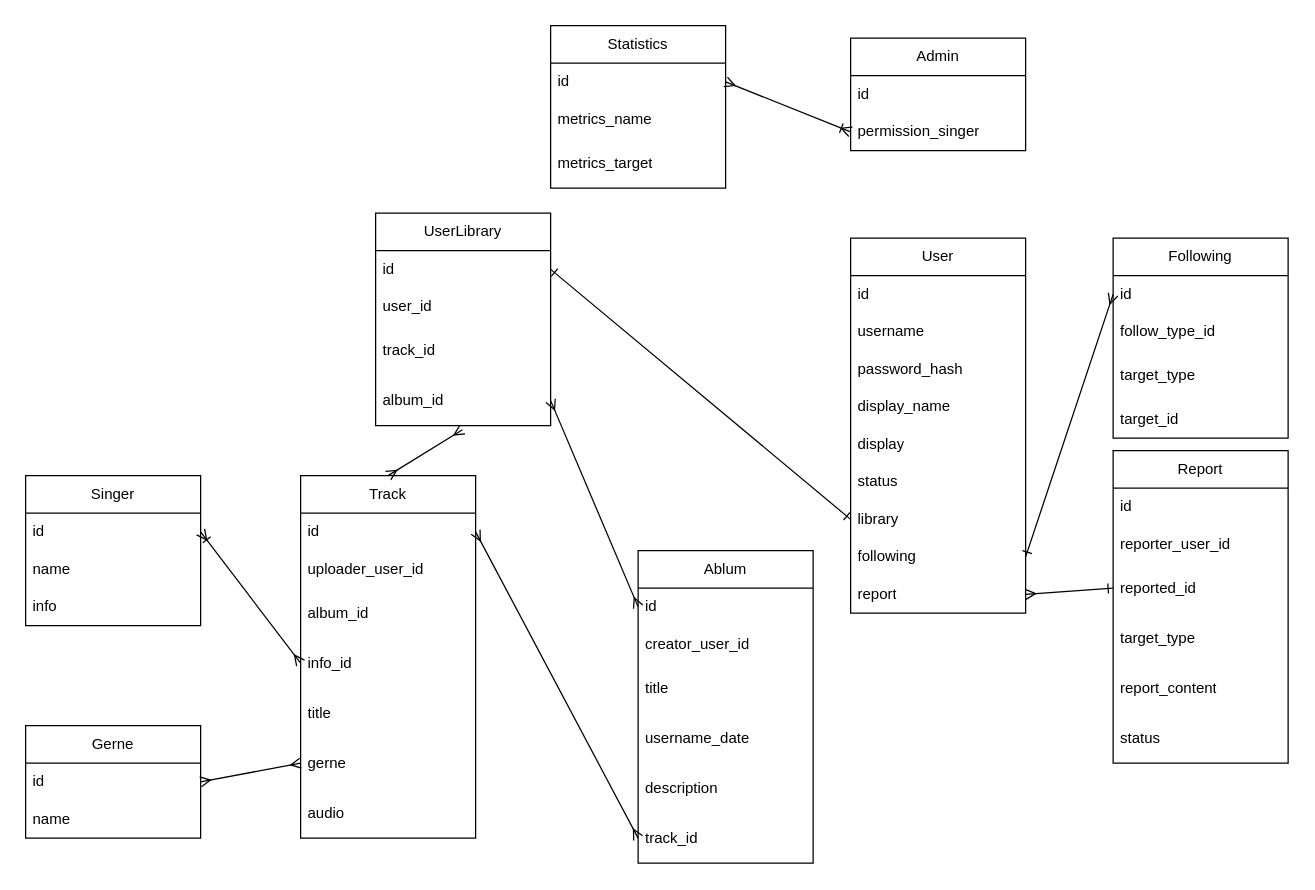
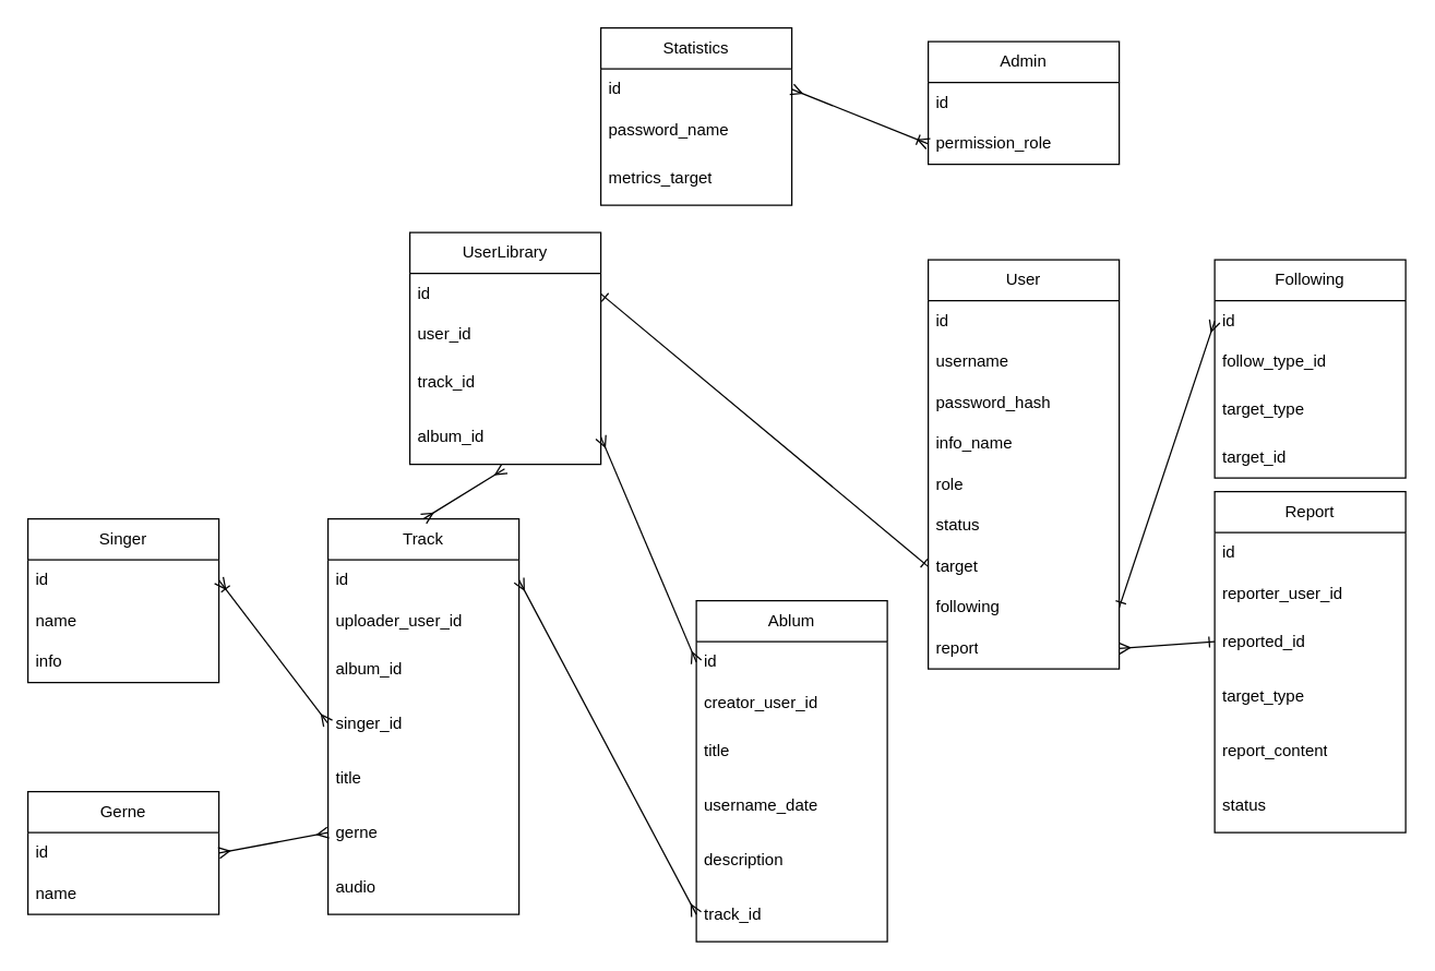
- <mxCell id="46" value="metrics_name" style="text;strokeColor=none;fillColor=none;align=left;verticalAlign=middle;spacingLeft=4;spacingRight=4;overflow=hidden;points=[[0,0.5],[1,0.5]];portConstraint=eastwest;rotatable=0;whiteSpace=wrap;html=1;" vertex="1" parent="44"><mxGeometry y="60" width="140" height="30" as="geometry" /></mxCell>
+ <mxCell id="46" value="password_name" style="text;strokeColor=none;fillColor=none;align=left;verticalAlign=middle;spacingLeft=4;spacingRight=4;overflow=hidden;points=[[0,0.5],[1,0.5]];portConstraint=eastwest;rotatable=0;whiteSpace=wrap;html=1;" vertex="1" parent="44"><mxGeometry y="60" width="140" height="30" as="geometry" /></mxCell>
- <mxCell id="50" value="permission_singer" style="text;strokeColor=none;fillColor=none;align=left;verticalAlign=middle;spacingLeft=4;spacingRight=4;overflow=hidden;points=[[0,0.5],[1,0.5]];portConstraint=eastwest;rotatable=0;whiteSpace=wrap;html=1;" vertex="1" parent="48"><mxGeometry y="60" width="140" height="30" as="geometry" /></mxCell>
+ <mxCell id="50" value="permission_role" style="text;strokeColor=none;fillColor=none;align=left;verticalAlign=middle;spacingLeft=4;spacingRight=4;overflow=hidden;points=[[0,0.5],[1,0.5]];portConstraint=eastwest;rotatable=0;whiteSpace=wrap;html=1;" vertex="1" parent="48"><mxGeometry y="60" width="140" height="30" as="geometry" /></mxCell>
- <mxCell id="6" value="display_name" style="text;strokeColor=none;fillColor=none;align=left;verticalAlign=middle;spacingLeft=4;spacingRight=4;overflow=hidden;points=[[0,0.5],[1,0.5]];portConstraint=eastwest;rotatable=0;whiteSpace=wrap;html=1;" vertex="1" parent="2"><mxGeometry y="120" width="140" height="30" as="geometry" /></mxCell>
+ <mxCell id="6" value="info_name" style="text;strokeColor=none;fillColor=none;align=left;verticalAlign=middle;spacingLeft=4;spacingRight=4;overflow=hidden;points=[[0,0.5],[1,0.5]];portConstraint=eastwest;rotatable=0;whiteSpace=wrap;html=1;" vertex="1" parent="2"><mxGeometry y="120" width="140" height="30" as="geometry" /></mxCell>
- <mxCell id="7" value="display" style="text;strokeColor=none;fillColor=none;align=left;verticalAlign=middle;spacingLeft=4;spacingRight=4;overflow=hidden;points=[[0,0.5],[1,0.5]];portConstraint=eastwest;rotatable=0;whiteSpace=wrap;html=1;" vertex="1" parent="2"><mxGeometry y="150" width="140" height="30" as="geometry" /></mxCell>
+ <mxCell id="7" value="role" style="text;strokeColor=none;fillColor=none;align=left;verticalAlign=middle;spacingLeft=4;spacingRight=4;overflow=hidden;points=[[0,0.5],[1,0.5]];portConstraint=eastwest;rotatable=0;whiteSpace=wrap;html=1;" vertex="1" parent="2"><mxGeometry y="150" width="140" height="30" as="geometry" /></mxCell>
- <mxCell id="9" value="library" style="text;strokeColor=none;fillColor=none;align=left;verticalAlign=middle;spacingLeft=4;spacingRight=4;overflow=hidden;points=[[0,0.5],[1,0.5]];portConstraint=eastwest;rotatable=0;whiteSpace=wrap;html=1;" vertex="1" parent="2"><mxGeometry y="210" width="140" height="30" as="geometry" /></mxCell>
+ <mxCell id="9" value="target" style="text;strokeColor=none;fillColor=none;align=left;verticalAlign=middle;spacingLeft=4;spacingRight=4;overflow=hidden;points=[[0,0.5],[1,0.5]];portConstraint=eastwest;rotatable=0;whiteSpace=wrap;html=1;" vertex="1" parent="2"><mxGeometry y="210" width="140" height="30" as="geometry" /></mxCell>
- <mxCell id="35" value="info_id" style="text;strokeColor=none;fillColor=none;align=left;verticalAlign=middle;spacingLeft=4;spacingRight=4;overflow=hidden;points=[[0,0.5],[1,0.5]];portConstraint=eastwest;rotatable=0;whiteSpace=wrap;html=1;" vertex="1" parent="31"><mxGeometry y="130" width="140" height="40" as="geometry" /></mxCell>
+ <mxCell id="35" value="singer_id" style="text;strokeColor=none;fillColor=none;align=left;verticalAlign=middle;spacingLeft=4;spacingRight=4;overflow=hidden;points=[[0,0.5],[1,0.5]];portConstraint=eastwest;rotatable=0;whiteSpace=wrap;html=1;" vertex="1" parent="31"><mxGeometry y="130" width="140" height="40" as="geometry" /></mxCell>
